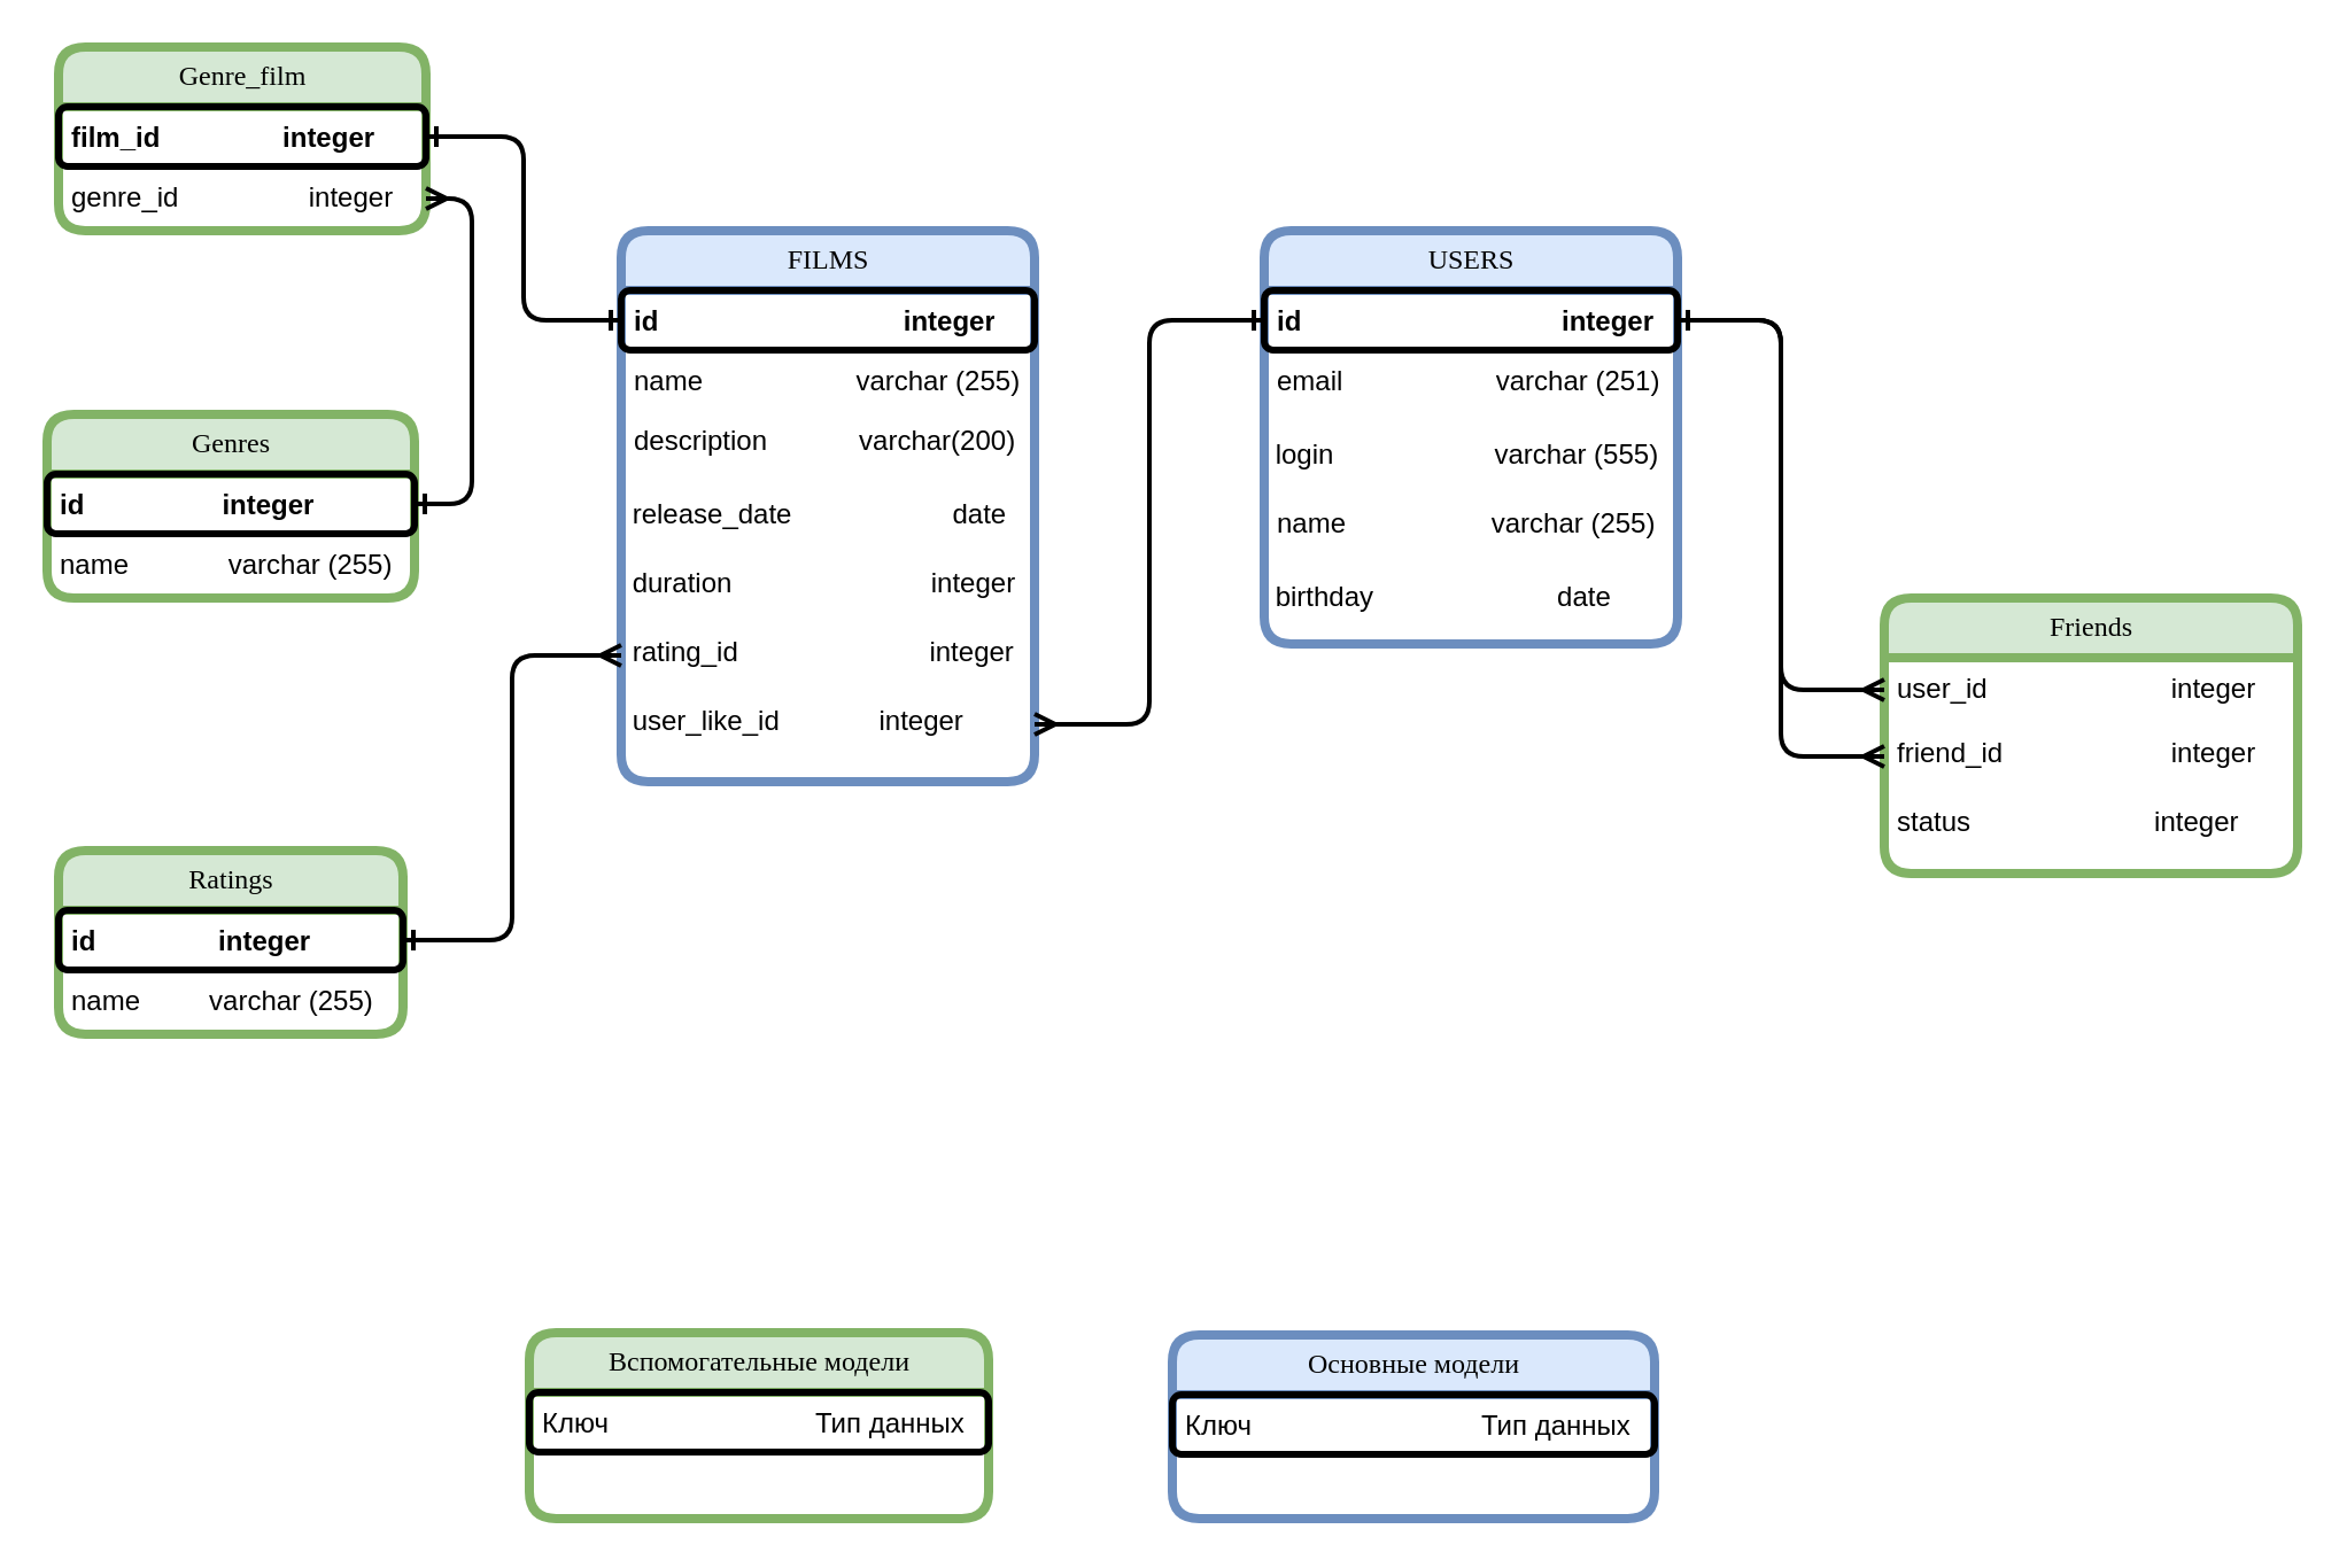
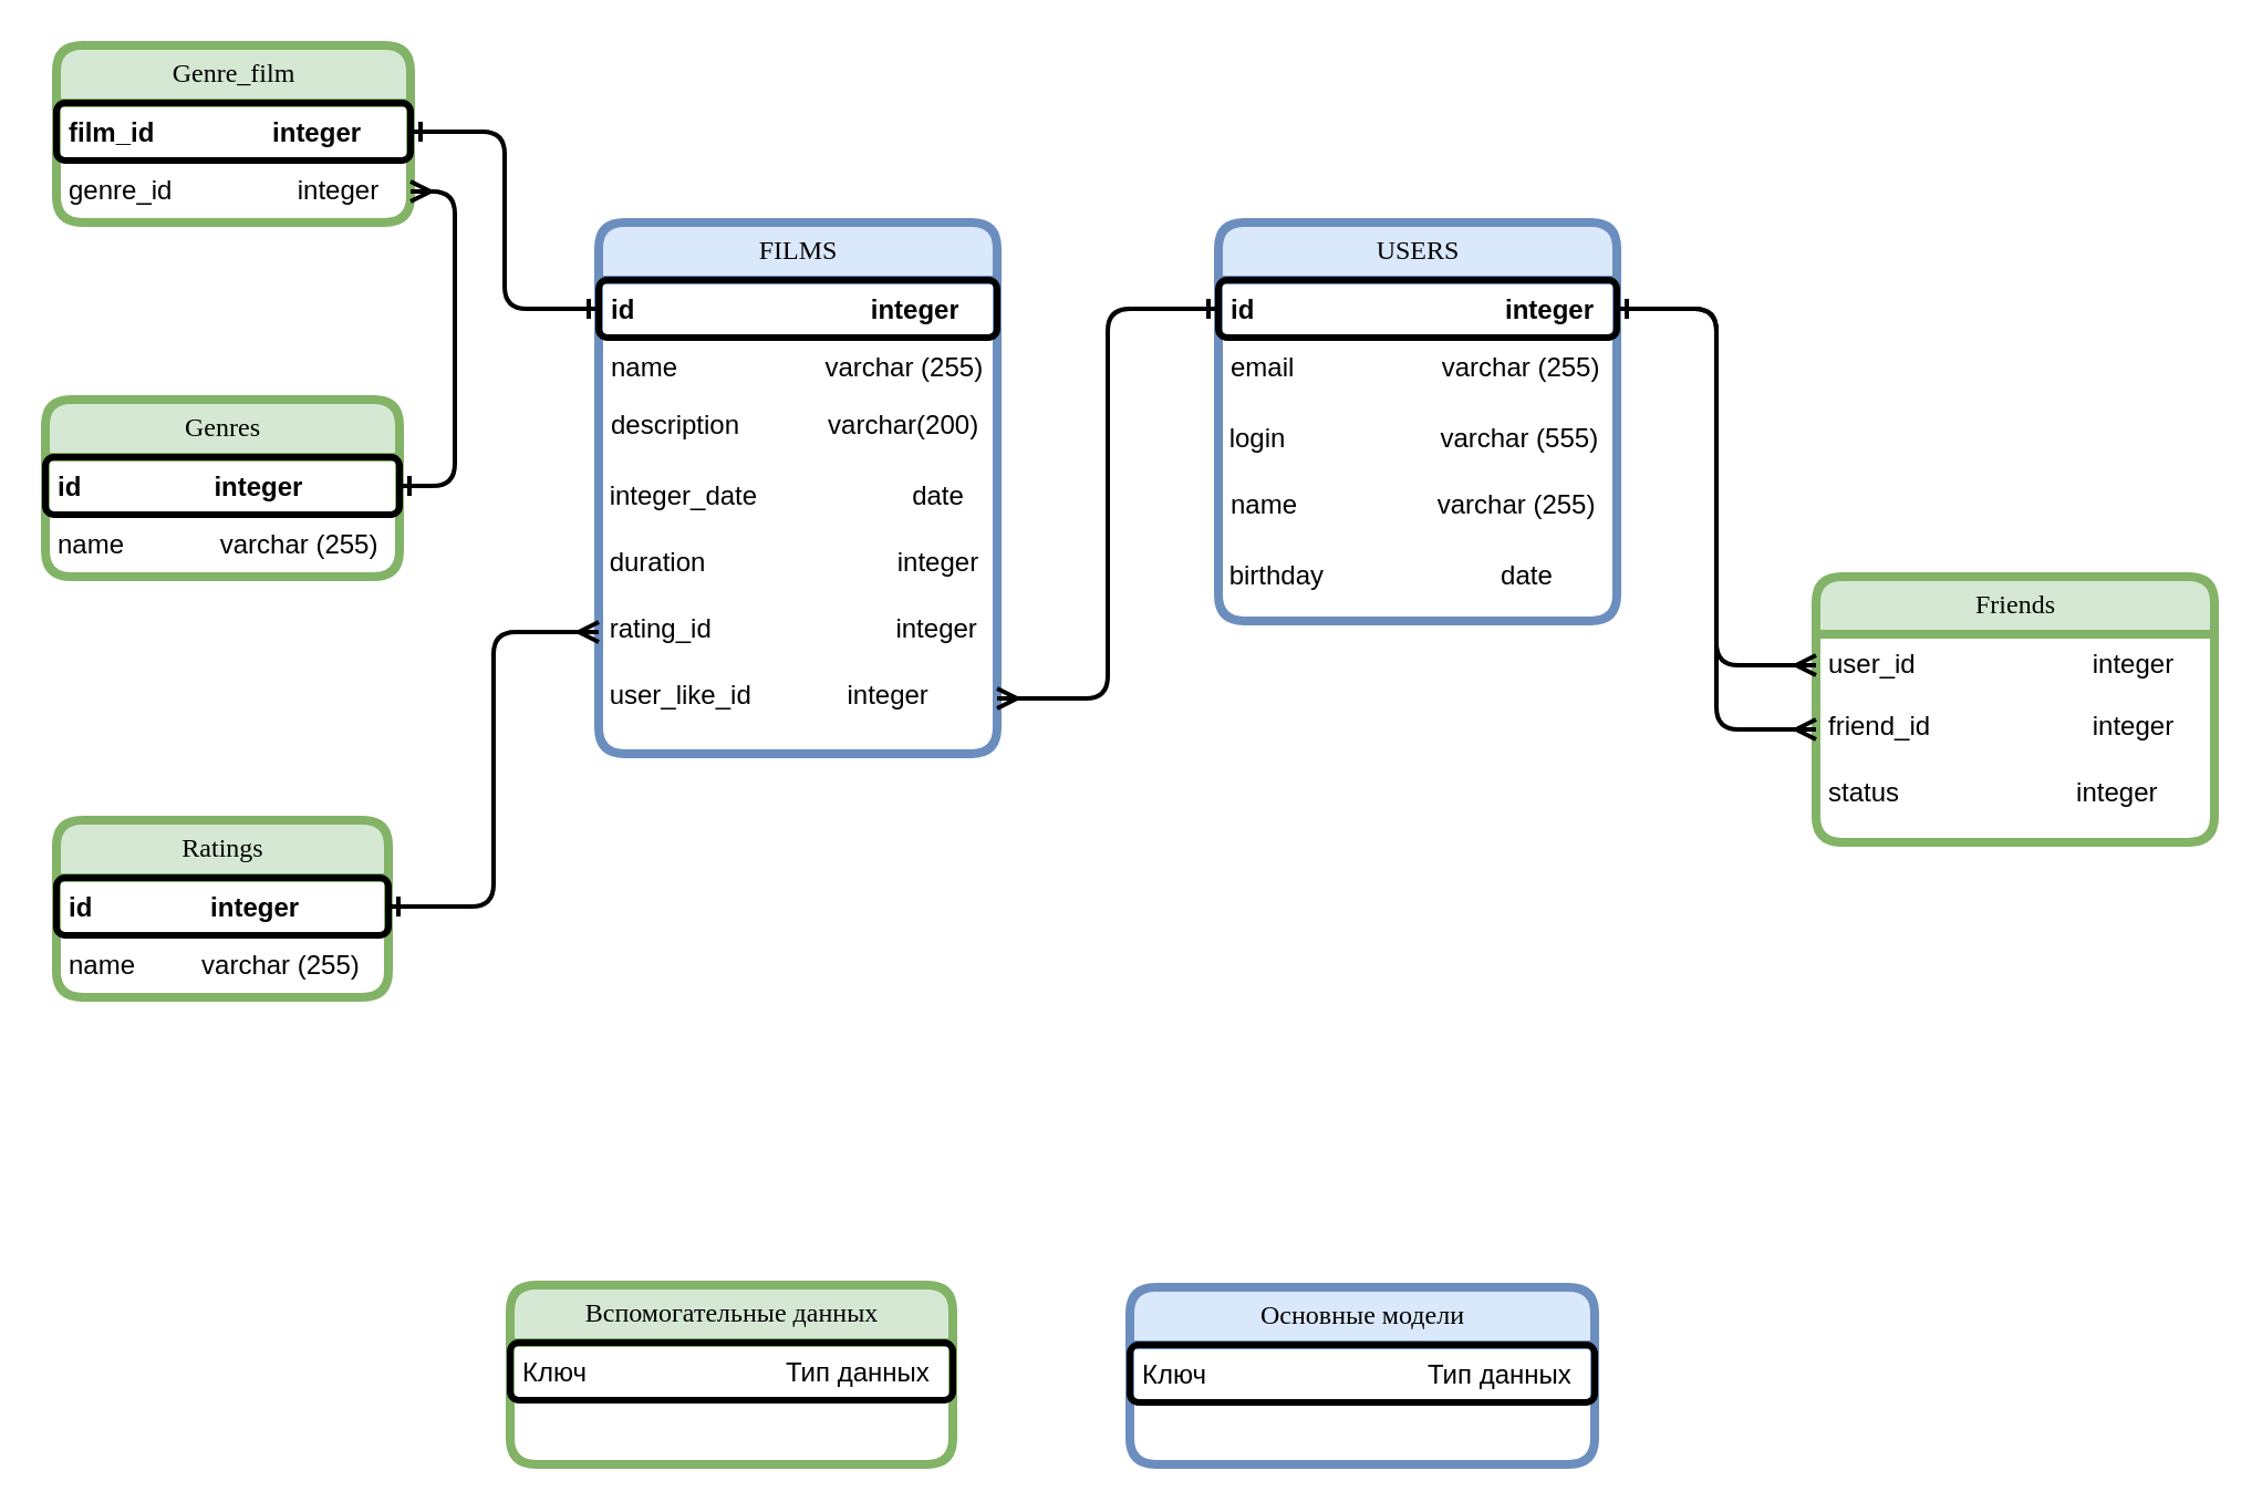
- <mxCell id="12" value="email&amp;nbsp; &amp;nbsp; &amp;nbsp; &amp;nbsp; &amp;nbsp; &amp;nbsp; &amp;nbsp; &amp;nbsp; &amp;nbsp; &amp;nbsp; varchar (251)" style="text;html=1;strokeColor=none;fillColor=none;spacingLeft=4;spacingRight=4;whiteSpace=wrap;overflow=hidden;rotatable=0;points=[[0,0.5],[1,0.5]];portConstraint=eastwest;" parent="10" vertex="1"><mxGeometry y="52" width="180" height="32" as="geometry" /></mxCell>
+ <mxCell id="12" value="email&amp;nbsp; &amp;nbsp; &amp;nbsp; &amp;nbsp; &amp;nbsp; &amp;nbsp; &amp;nbsp; &amp;nbsp; &amp;nbsp; &amp;nbsp; varchar (255)" style="text;html=1;strokeColor=none;fillColor=none;spacingLeft=4;spacingRight=4;whiteSpace=wrap;overflow=hidden;rotatable=0;points=[[0,0.5],[1,0.5]];portConstraint=eastwest;" parent="10" vertex="1"><mxGeometry y="52" width="180" height="32" as="geometry" /></mxCell>
- <mxCell id="6" value="&amp;nbsp;release_date&amp;nbsp; &amp;nbsp; &amp;nbsp; &amp;nbsp; &amp;nbsp; &amp;nbsp; &amp;nbsp; &amp;nbsp; &amp;nbsp; &amp;nbsp; &amp;nbsp;date" style="text;html=1;strokeColor=none;fillColor=none;align=left;verticalAlign=top;whiteSpace=wrap;rounded=0;" parent="2" vertex="1"><mxGeometry y="110" width="180" height="30" as="geometry" /></mxCell>
+ <mxCell id="6" value="&amp;nbsp;integer_date&amp;nbsp; &amp;nbsp; &amp;nbsp; &amp;nbsp; &amp;nbsp; &amp;nbsp; &amp;nbsp; &amp;nbsp; &amp;nbsp; &amp;nbsp; &amp;nbsp;date" style="text;html=1;strokeColor=none;fillColor=none;align=left;verticalAlign=top;whiteSpace=wrap;rounded=0;" parent="2" vertex="1"><mxGeometry y="110" width="180" height="30" as="geometry" /></mxCell>
- <mxCell id="22" value="Вспомогательные модели" style="swimlane;html=1;fontStyle=0;childLayout=stackLayout;horizontal=1;startSize=26;fillColor=#d5e8d4;horizontalStack=0;resizeParent=1;resizeLast=0;collapsible=1;marginBottom=0;swimlaneFillColor=#ffffff;align=center;rounded=1;shadow=0;comic=0;labelBackgroundColor=none;strokeWidth=4;fontFamily=Verdana;fontSize=12;strokeColor=#82b366;" parent="1" vertex="1"><mxGeometry x="230" y="580" width="200" height="81" as="geometry" /></mxCell>
+ <mxCell id="22" value="Вспомогательные данных" style="swimlane;html=1;fontStyle=0;childLayout=stackLayout;horizontal=1;startSize=26;fillColor=#d5e8d4;horizontalStack=0;resizeParent=1;resizeLast=0;collapsible=1;marginBottom=0;swimlaneFillColor=#ffffff;align=center;rounded=1;shadow=0;comic=0;labelBackgroundColor=none;strokeWidth=4;fontFamily=Verdana;fontSize=12;strokeColor=#82b366;" parent="1" vertex="1"><mxGeometry x="230" y="580" width="200" height="81" as="geometry" /></mxCell>
